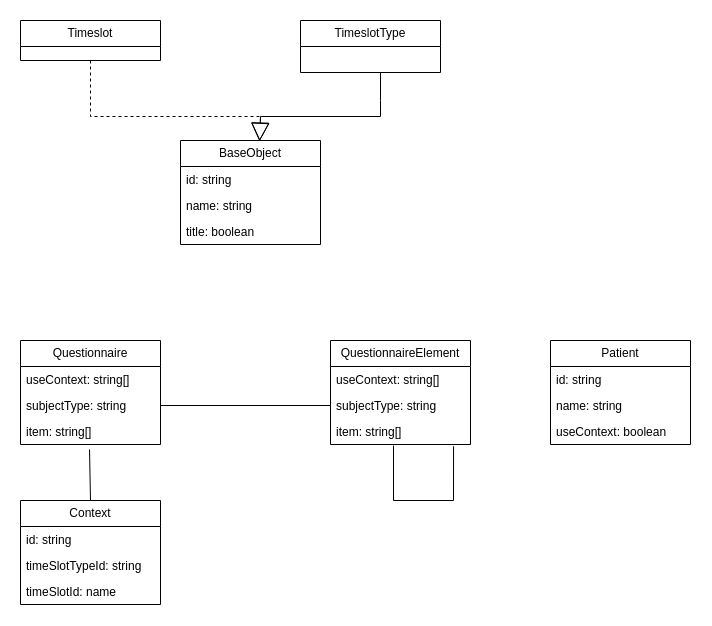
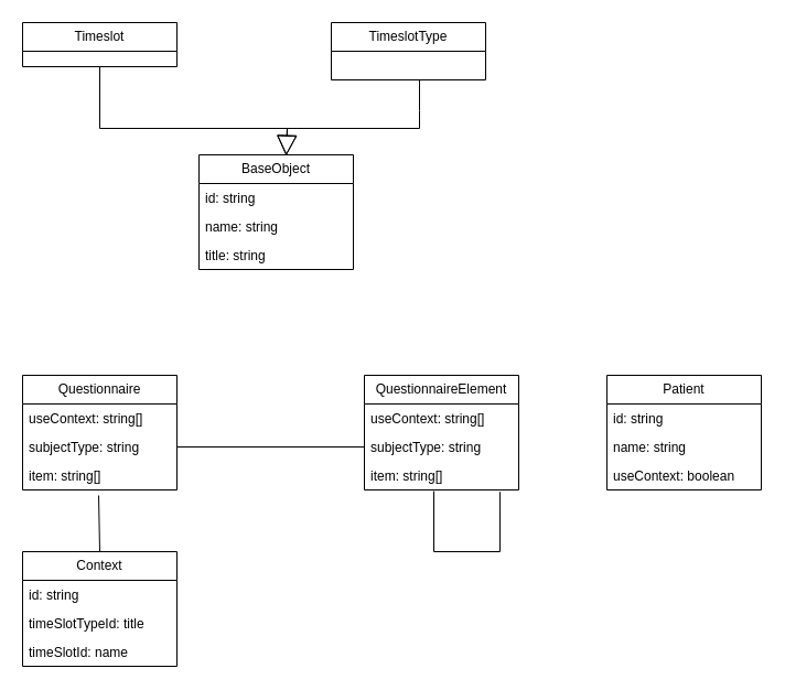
- <mxCell id="25" value="" style="endArrow=block;endSize=16;endFill=0;html=1;rounded=0;entryX=0.566;entryY=0.005;entryDx=0;entryDy=0;exitX=0.5;exitY=1;exitDx=0;exitDy=0;entryPerimeter=0;dashed=1;" edge="1" parent="1" source="6" target="2"><mxGeometry width="160" relative="1" as="geometry"><mxPoint x="110" y="156" as="sourcePoint" /><mxPoint x="270" y="60" as="targetPoint" /><Array as="points"><mxPoint x="90" y="116" /><mxPoint x="260" y="116" /></Array></mxGeometry></mxCell>
+ <mxCell id="25" value="" style="endArrow=block;endSize=16;endFill=0;html=1;rounded=0;entryX=0.566;entryY=0.005;entryDx=0;entryDy=0;exitX=0.5;exitY=1;exitDx=0;exitDy=0;entryPerimeter=0;" edge="1" parent="1" source="6" target="2"><mxGeometry width="160" relative="1" as="geometry"><mxPoint x="110" y="156" as="sourcePoint" /><mxPoint x="270" y="60" as="targetPoint" /><Array as="points"><mxPoint x="90" y="116" /><mxPoint x="260" y="116" /></Array></mxGeometry></mxCell>
- <mxCell id="5" value="title: boolean" style="text;strokeColor=none;fillColor=none;align=left;verticalAlign=top;spacingLeft=4;spacingRight=4;overflow=hidden;rotatable=0;points=[[0,0.5],[1,0.5]];portConstraint=eastwest;whiteSpace=wrap;html=1;" vertex="1" parent="2"><mxGeometry y="78" width="140" height="26" as="geometry" /></mxCell>
+ <mxCell id="5" value="title: string" style="text;strokeColor=none;fillColor=none;align=left;verticalAlign=top;spacingLeft=4;spacingRight=4;overflow=hidden;rotatable=0;points=[[0,0.5],[1,0.5]];portConstraint=eastwest;whiteSpace=wrap;html=1;" vertex="1" parent="2"><mxGeometry y="78" width="140" height="26" as="geometry" /></mxCell>
- <mxCell id="10" value="timeSlotTypeId: string" style="text;strokeColor=none;fillColor=none;align=left;verticalAlign=top;spacingLeft=4;spacingRight=4;overflow=hidden;rotatable=0;points=[[0,0.5],[1,0.5]];portConstraint=eastwest;whiteSpace=wrap;html=1;" vertex="1" parent="8"><mxGeometry y="52" width="140" height="26" as="geometry" /></mxCell>
+ <mxCell id="10" value="timeSlotTypeId: title" style="text;strokeColor=none;fillColor=none;align=left;verticalAlign=top;spacingLeft=4;spacingRight=4;overflow=hidden;rotatable=0;points=[[0,0.5],[1,0.5]];portConstraint=eastwest;whiteSpace=wrap;html=1;" vertex="1" parent="8"><mxGeometry y="52" width="140" height="26" as="geometry" /></mxCell>
